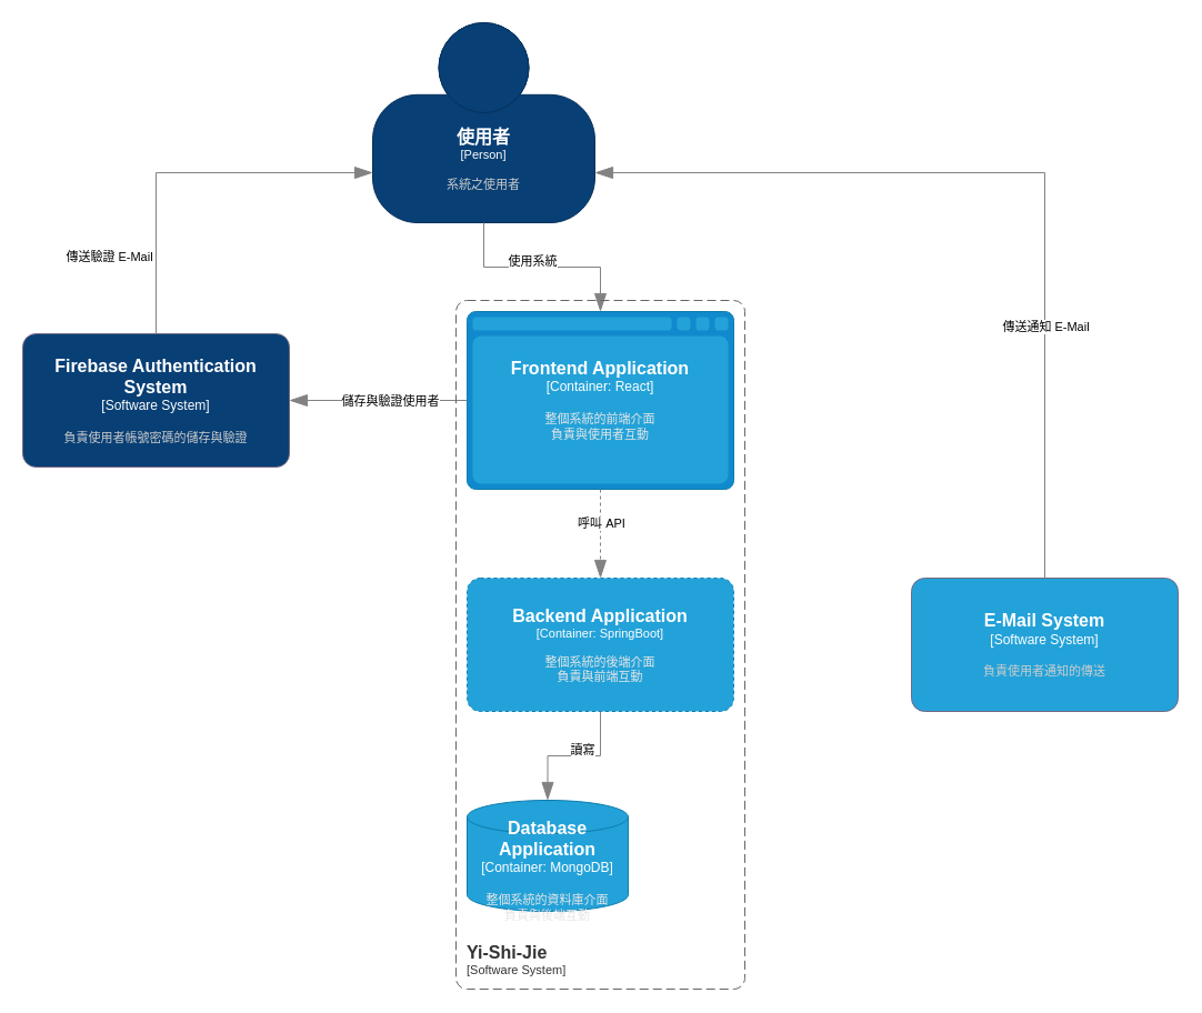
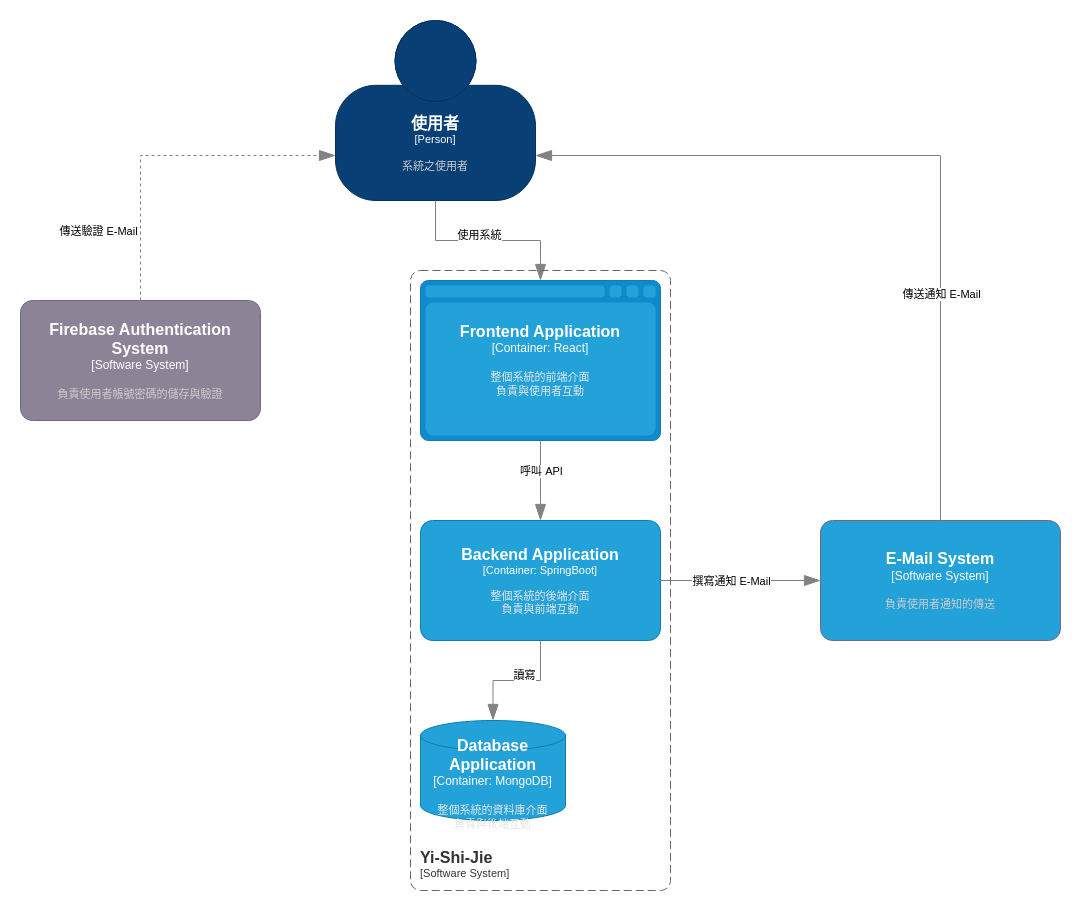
- <mxCell id="16" value="" style="endArrow=blockThin;html=1;fontSize=10;fontColor=#404040;strokeWidth=1;endFill=1;strokeColor=#828282;elbow=vertical;metaEdit=1;endSize=14;startSize=14;jumpStyle=arc;jumpSize=16;rounded=0;edgeStyle=orthogonalEdgeStyle;exitX=0.5;exitY=0;exitDx=0;exitDy=0;exitPerimeter=0;entryX=0;entryY=0.75;entryDx=0;entryDy=0;entryPerimeter=0;" edge="1" parent="1" source="6" target="3"><mxGeometry width="240" relative="1" as="geometry"><mxPoint x="430" y="410" as="sourcePoint" /><mxPoint x="230" y="410" as="targetPoint" /></mxGeometry></mxCell>
+ <mxCell id="16" value="" style="endArrow=blockThin;html=1;fontSize=10;fontColor=#404040;strokeWidth=1;endFill=1;strokeColor=#828282;elbow=vertical;metaEdit=1;endSize=14;startSize=14;jumpStyle=arc;jumpSize=16;rounded=0;edgeStyle=orthogonalEdgeStyle;exitX=0.5;exitY=0;exitDx=0;exitDy=0;exitPerimeter=0;entryX=0;entryY=0.75;entryDx=0;entryDy=0;entryPerimeter=0;dashed=1;" edge="1" parent="1" source="6" target="3"><mxGeometry width="240" relative="1" as="geometry"><mxPoint x="430" y="410" as="sourcePoint" /><mxPoint x="230" y="410" as="targetPoint" /></mxGeometry></mxCell>
- <mxCell id="6" value="&lt;font style=&quot;font-size: 16px&quot;&gt;&lt;b&gt;Firebase Authentication System&lt;/b&gt;&lt;/font&gt;&lt;div&gt;[Software System]&lt;/div&gt;&lt;br&gt;&lt;div&gt;&lt;font style=&quot;font-size: 11px&quot;&gt;&lt;font color=&quot;#cccccc&quot;&gt;負責使用者帳號密碼的儲存與驗證&lt;/font&gt;&lt;/div&gt;" style="rounded=1;whiteSpace=wrap;html=1;labelBackgroundColor=none;fillColor=#083f75;fontColor=#ffffff;align=center;arcSize=10;strokeColor=#736782;metaEdit=1;resizable=0;points=[[0.25,0,0],[0.5,0,0],[0.75,0,0],[1,0.25,0],[1,0.5,0],[1,0.75,0],[0.75,1,0],[0.5,1,0],[0.25,1,0],[0,0.75,0],[0,0.5,0],[0,0.25,0]];" vertex="1" parent="1"><mxGeometry x="20" y="300" width="240" height="120" as="geometry" /></mxCell>
+ <mxCell id="6" value="&lt;font style=&quot;font-size: 16px&quot;&gt;&lt;b&gt;Firebase Authentication System&lt;/b&gt;&lt;/font&gt;&lt;div&gt;[Software System]&lt;/div&gt;&lt;br&gt;&lt;div&gt;&lt;font style=&quot;font-size: 11px&quot;&gt;&lt;font color=&quot;#cccccc&quot;&gt;負責使用者帳號密碼的儲存與驗證&lt;/font&gt;&lt;/div&gt;" style="rounded=1;whiteSpace=wrap;html=1;labelBackgroundColor=none;fillColor=#8C8496;fontColor=#ffffff;align=center;arcSize=10;strokeColor=#736782;metaEdit=1;resizable=0;points=[[0.25,0,0],[0.5,0,0],[0.75,0,0],[1,0.25,0],[1,0.5,0],[1,0.75,0],[0.75,1,0],[0.5,1,0],[0.25,1,0],[0,0.75,0],[0,0.5,0],[0,0.25,0]];" vertex="1" parent="1"><mxGeometry x="20" y="300" width="240" height="120" as="geometry" /></mxCell>
- <mxCell id="14" value="" style="endArrow=blockThin;html=1;fontSize=10;fontColor=#404040;strokeWidth=1;endFill=1;strokeColor=#828282;elbow=vertical;metaEdit=1;endSize=14;startSize=14;jumpStyle=arc;jumpSize=16;rounded=0;edgeStyle=orthogonalEdgeStyle;exitX=0;exitY=0.5;exitDx=0;exitDy=0;exitPerimeter=0;entryX=1;entryY=0.5;entryDx=0;entryDy=0;entryPerimeter=0;" edge="1" parent="1" source="2" target="6"><mxGeometry width="240" relative="1" as="geometry"><mxPoint x="550" y="210" as="sourcePoint" /><mxPoint x="550" y="330" as="targetPoint" /></mxGeometry></mxCell>
- <mxCell id="15" value="儲存與驗證使用者" style="edgeLabel;html=1;align=center;verticalAlign=middle;resizable=0;points=[];" vertex="1" connectable="0" parent="14"><mxGeometry x="-0.104" relative="1" as="geometry"><mxPoint x="2" as="offset" /></mxGeometry></mxCell>
- <mxCell id="10" value="" style="endArrow=blockThin;html=1;fontSize=10;fontColor=#404040;strokeWidth=1;endFill=1;strokeColor=#828282;elbow=vertical;metaEdit=1;endSize=14;startSize=14;jumpStyle=arc;jumpSize=16;rounded=0;edgeStyle=orthogonalEdgeStyle;exitX=0.5;exitY=1;exitDx=0;exitDy=0;exitPerimeter=0;dashed=1;" edge="1" parent="1" source="2" target="4"><mxGeometry width="240" relative="1" as="geometry"><mxPoint x="520" y="490" as="sourcePoint" /><mxPoint x="710" y="620" as="targetPoint" /></mxGeometry></mxCell>
+ <mxCell id="10" value="" style="endArrow=blockThin;html=1;fontSize=10;fontColor=#404040;strokeWidth=1;endFill=1;strokeColor=#828282;elbow=vertical;metaEdit=1;endSize=14;startSize=14;jumpStyle=arc;jumpSize=16;rounded=0;edgeStyle=orthogonalEdgeStyle;exitX=0.5;exitY=1;exitDx=0;exitDy=0;exitPerimeter=0;" edge="1" parent="1" source="2" target="4"><mxGeometry width="240" relative="1" as="geometry"><mxPoint x="520" y="490" as="sourcePoint" /><mxPoint x="710" y="620" as="targetPoint" /></mxGeometry></mxCell>
- <mxCell id="4" value="&lt;font style=&quot;font-size: 16px&quot;&gt;&lt;b&gt;Backend Application&lt;/b&gt;&lt;/font&gt;&lt;div&gt;[Container: SpringBoot]&lt;/div&gt;&lt;br&gt;&lt;div&gt;&lt;font style=&quot;font-size: 11px&quot;&gt;&lt;font color=&quot;#E6E6E6&quot;&gt;整個系統的後端介面&#10;負責與前端互動&lt;/font&gt;&lt;/div&gt;" style="rounded=1;whiteSpace=wrap;html=1;fontSize=11;labelBackgroundColor=none;fillColor=#23A2D9;fontColor=#ffffff;align=center;arcSize=10;strokeColor=#0E7DAD;metaEdit=1;resizable=0;points=[[0.25,0,0],[0.5,0,0],[0.75,0,0],[1,0.25,0],[1,0.5,0],[1,0.75,0],[0.75,1,0],[0.5,1,0],[0.25,1,0],[0,0.75,0],[0,0.5,0],[0,0.25,0]];dashed=1;" vertex="1" parent="1"><mxGeometry x="420" y="520" width="240" height="120" as="geometry" /></mxCell>
+ <mxCell id="4" value="&lt;font style=&quot;font-size: 16px&quot;&gt;&lt;b&gt;Backend Application&lt;/b&gt;&lt;/font&gt;&lt;div&gt;[Container: SpringBoot]&lt;/div&gt;&lt;br&gt;&lt;div&gt;&lt;font style=&quot;font-size: 11px&quot;&gt;&lt;font color=&quot;#E6E6E6&quot;&gt;整個系統的後端介面&#10;負責與前端互動&lt;/font&gt;&lt;/div&gt;" style="rounded=1;whiteSpace=wrap;html=1;fontSize=11;labelBackgroundColor=none;fillColor=#23A2D9;fontColor=#ffffff;align=center;arcSize=10;strokeColor=#0E7DAD;metaEdit=1;resizable=0;points=[[0.25,0,0],[0.5,0,0],[0.75,0,0],[1,0.25,0],[1,0.5,0],[1,0.75,0],[0.75,1,0],[0.5,1,0],[0.25,1,0],[0,0.75,0],[0,0.5,0],[0,0.25,0]];" vertex="1" parent="1"><mxGeometry x="420" y="520" width="240" height="120" as="geometry" /></mxCell>
+ <mxCell id="20" value="" style="endArrow=blockThin;html=1;fontSize=10;fontColor=#404040;strokeWidth=1;endFill=1;strokeColor=#828282;elbow=vertical;metaEdit=1;endSize=14;startSize=14;jumpStyle=arc;jumpSize=16;rounded=0;edgeStyle=orthogonalEdgeStyle;exitX=1;exitY=0.5;exitDx=0;exitDy=0;exitPerimeter=0;entryX=0;entryY=0.5;entryDx=0;entryDy=0;entryPerimeter=0;" edge="1" parent="1" source="4" target="7"><mxGeometry width="240" relative="1" as="geometry"><mxPoint x="430" y="410" as="sourcePoint" /><mxPoint x="230" y="410" as="targetPoint" /></mxGeometry></mxCell>
+ <mxCell id="21" value="撰寫通知 E-Mail" style="edgeLabel;html=1;align=center;verticalAlign=middle;resizable=0;points=[];" vertex="1" connectable="0" parent="20"><mxGeometry x="-0.104" relative="1" as="geometry"><mxPoint x="-2" as="offset" /></mxGeometry></mxCell>
